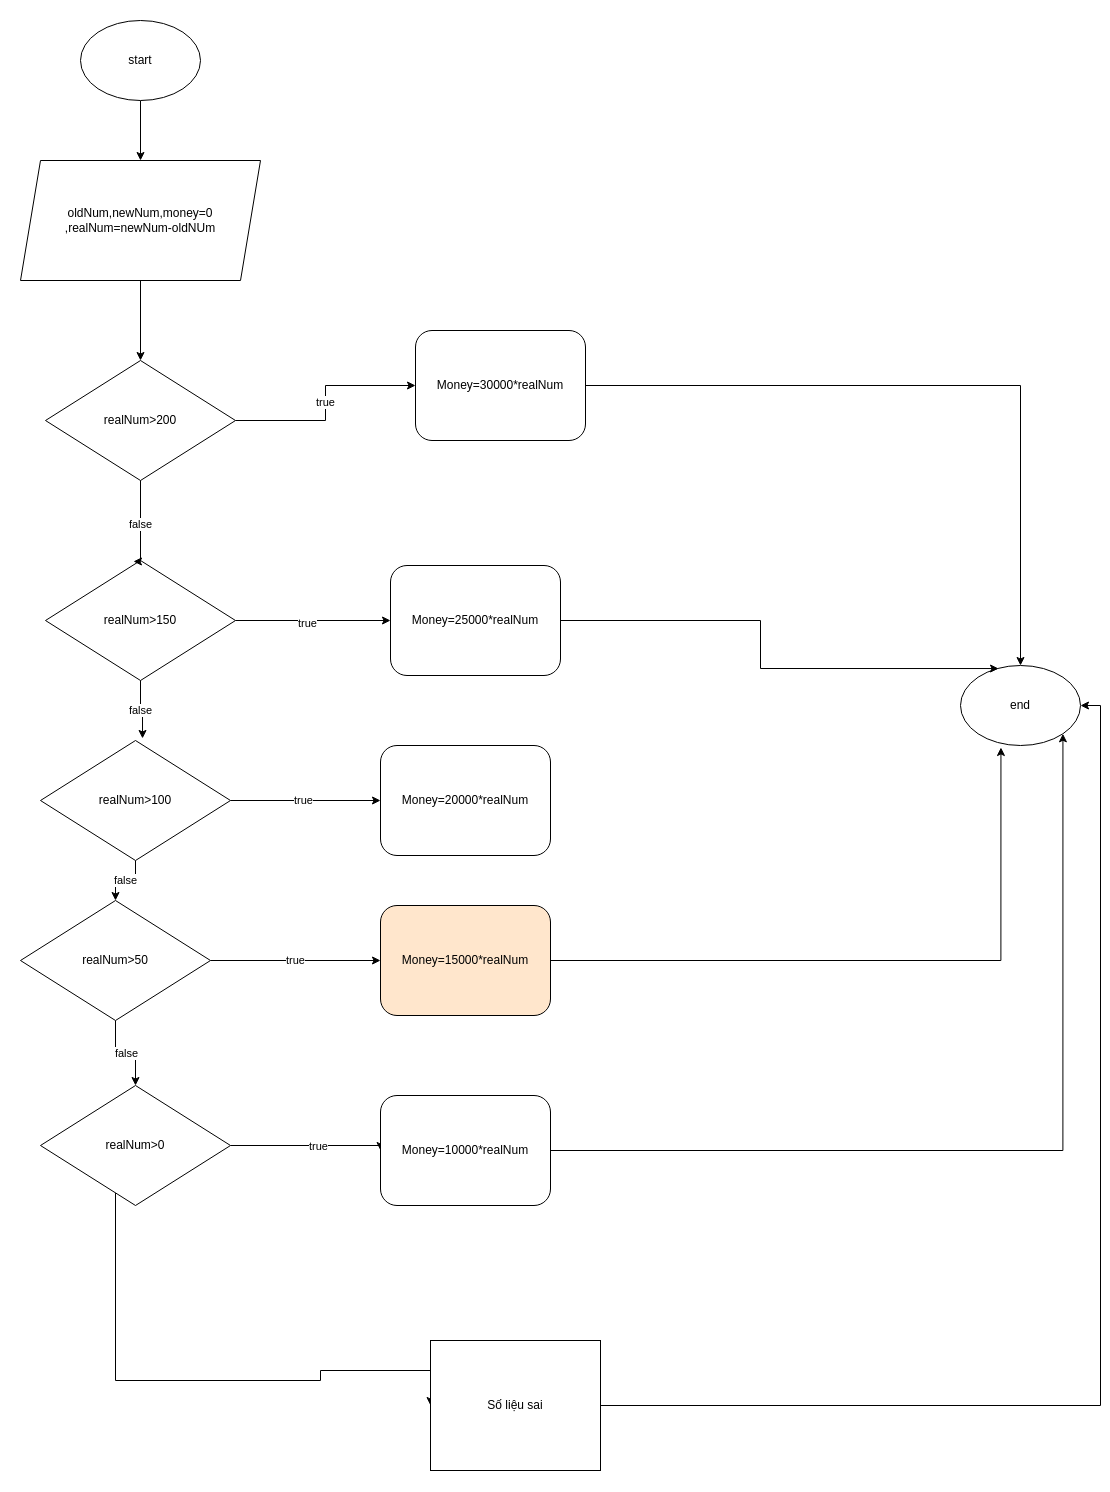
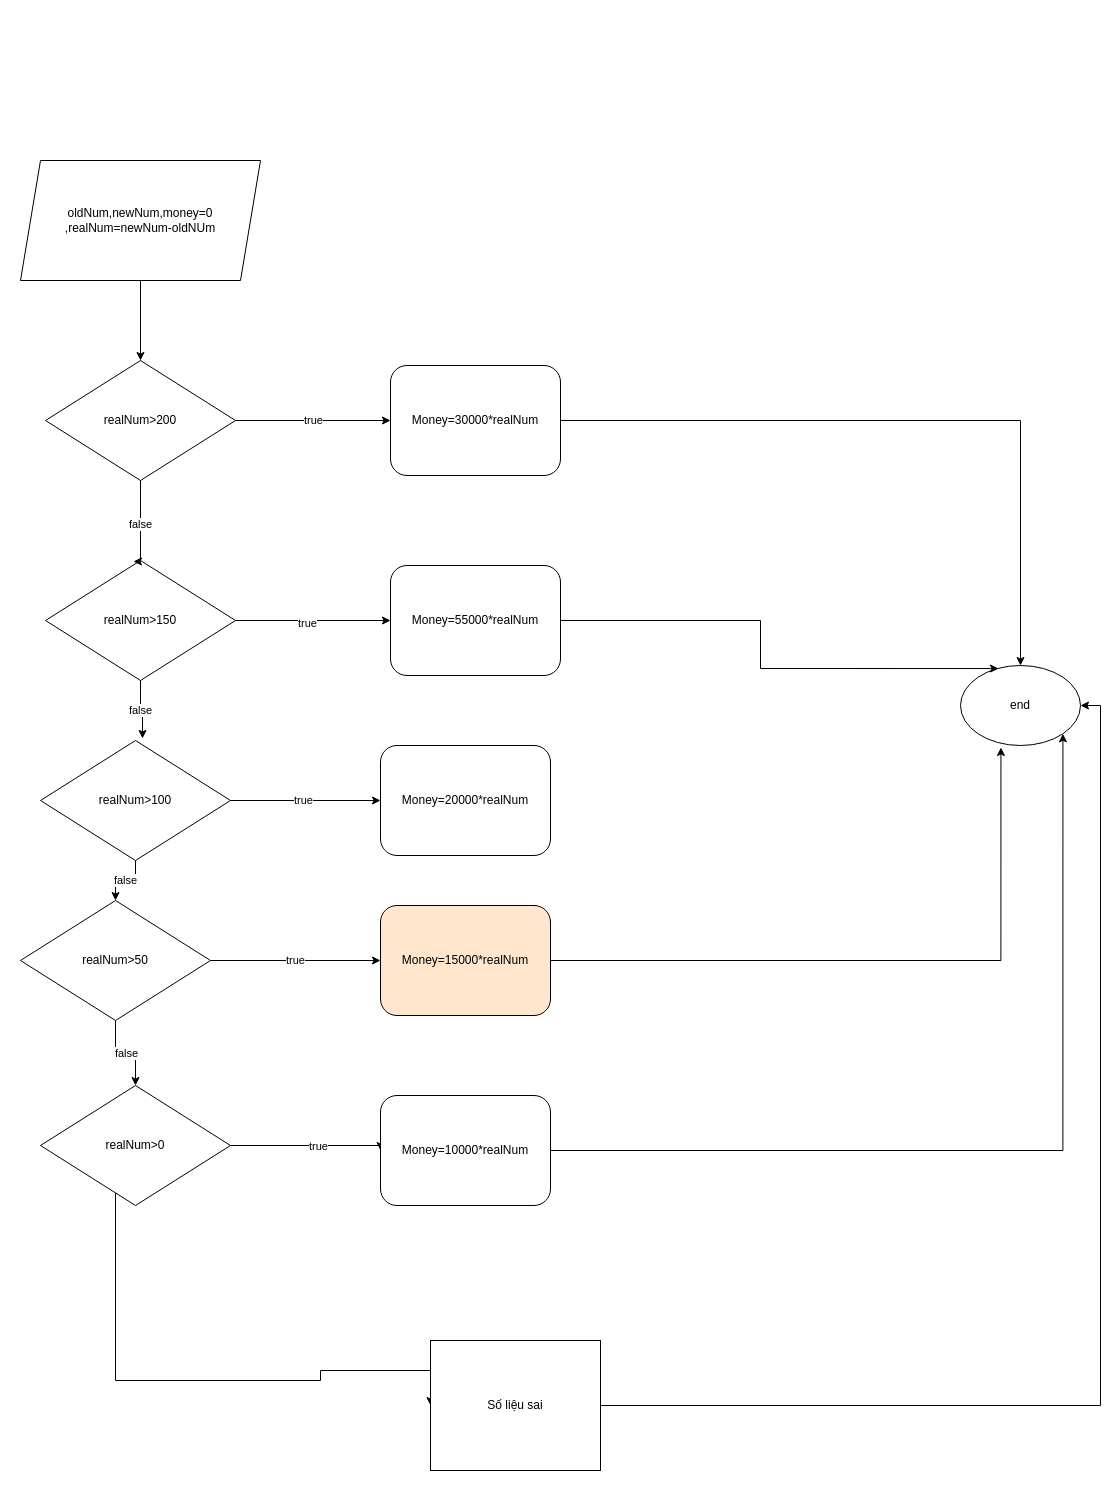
- <mxCell id="3" value="start" style="ellipse;whiteSpace=wrap;html=1;" parent="1" vertex="1"><mxGeometry x="80" y="20" width="120" height="80" as="geometry" /></mxCell>
- <mxCell id="2" style="edgeStyle=orthogonalEdgeStyle;rounded=0;orthogonalLoop=1;jettySize=auto;html=1;entryX=0.5;entryY=0;entryDx=0;entryDy=0;" parent="1" source="3" target="5" edge="1"><mxGeometry relative="1" as="geometry" /></mxCell>
- <mxCell id="9" value="Money=30000*realNum" style="rounded=1;whiteSpace=wrap;html=1;" parent="1" vertex="1"><mxGeometry x="415" y="330" width="170" height="110" as="geometry" /></mxCell>
+ <mxCell id="9" value="Money=30000*realNum" style="rounded=1;whiteSpace=wrap;html=1;" parent="1" vertex="1"><mxGeometry x="390" y="365" width="170" height="110" as="geometry" /></mxCell>
- <mxCell id="13" value="Money=25000*realNum" style="rounded=1;whiteSpace=wrap;html=1;" parent="1" vertex="1"><mxGeometry x="390" y="565" width="170" height="110" as="geometry" /></mxCell>
+ <mxCell id="13" value="Money=55000*realNum" style="rounded=1;whiteSpace=wrap;html=1;" parent="1" vertex="1"><mxGeometry x="390" y="565" width="170" height="110" as="geometry" /></mxCell>
